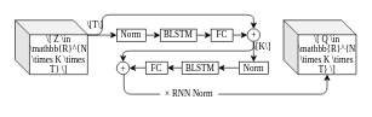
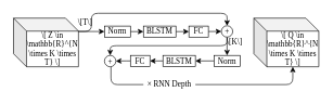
- <mxCell id="25" value="×&amp;nbsp;RNN Norm" style="text;html=1;strokeColor=none;fillColor=none;align=center;verticalAlign=middle;whiteSpace=wrap;rounded=0;fontFamily=Times New Roman;" parent="1" vertex="1"><mxGeometry x="220" y="120" width="80" height="20" as="geometry" /></mxCell>
+ <mxCell id="25" value="×&amp;nbsp;RNN Depth" style="text;html=1;strokeColor=none;fillColor=none;align=center;verticalAlign=middle;whiteSpace=wrap;rounded=0;fontFamily=Times New Roman;" parent="1" vertex="1"><mxGeometry x="220" y="120" width="80" height="20" as="geometry" /></mxCell>
